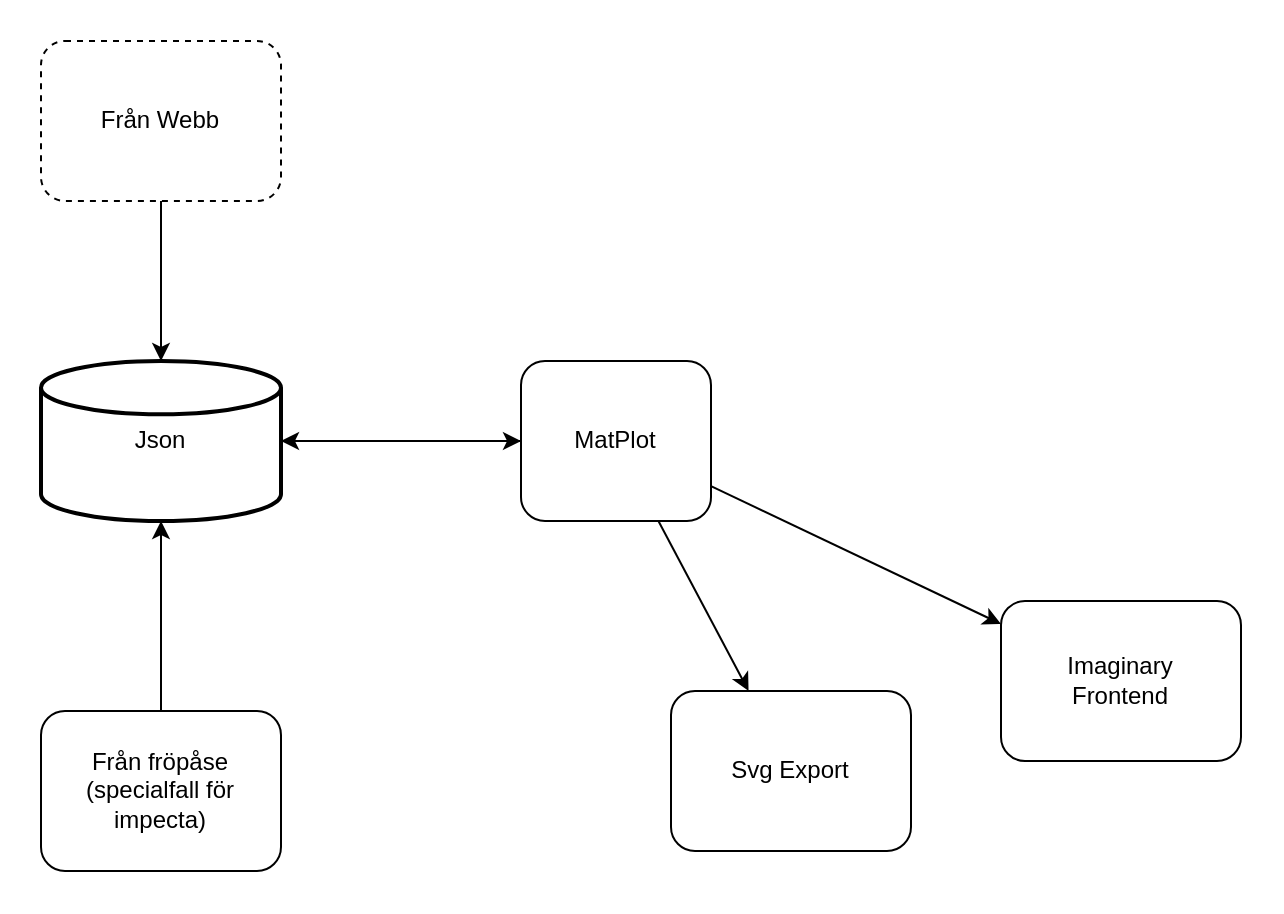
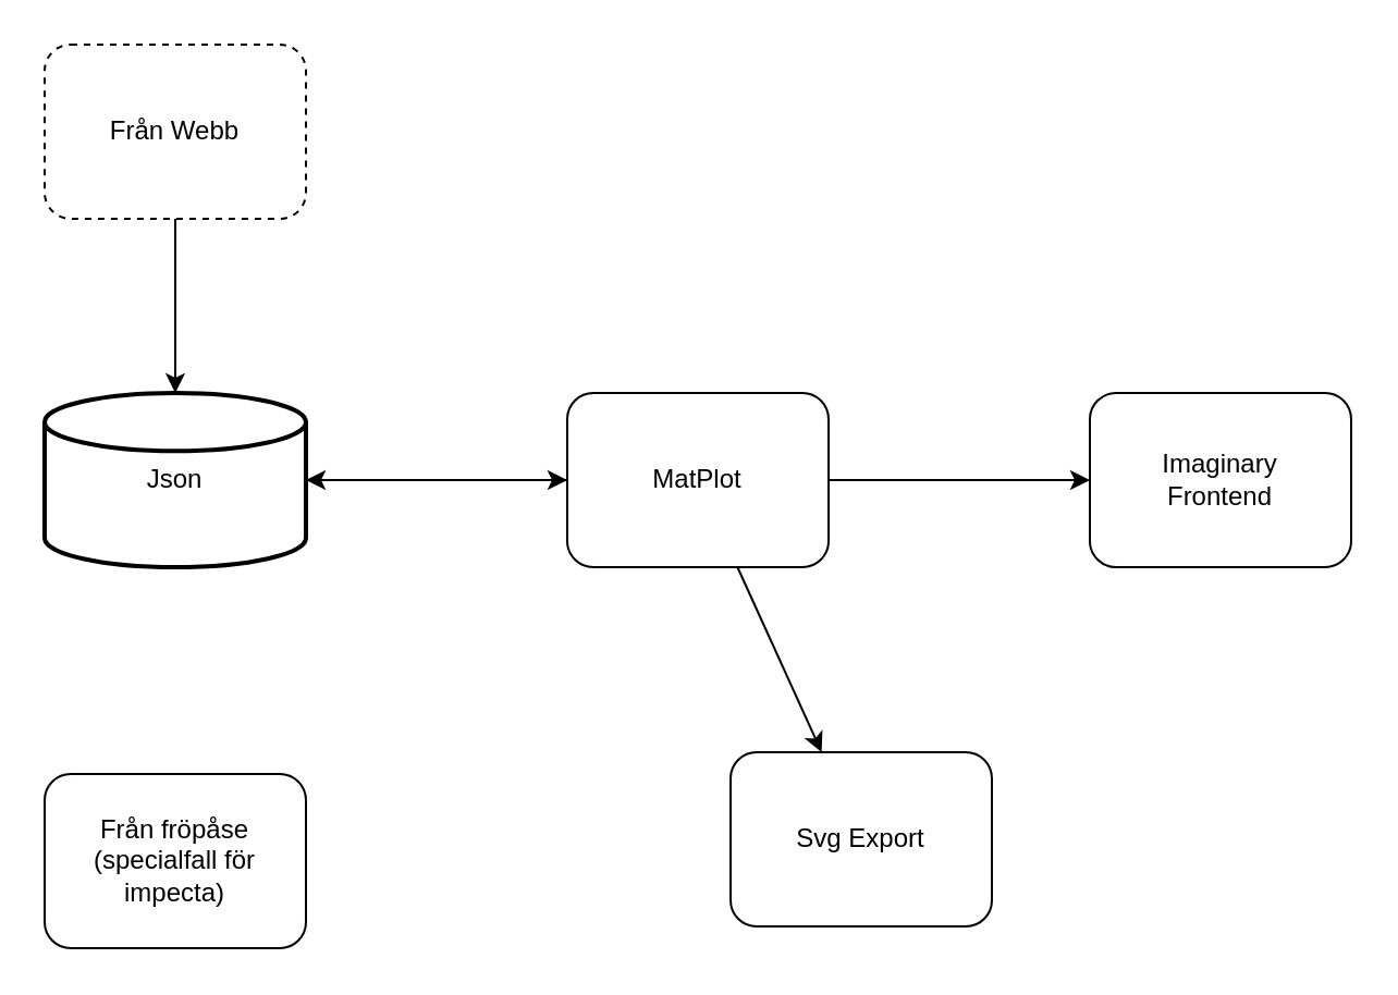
- <mxCell id="11" value="MatPlot" style="rounded=1;whiteSpace=wrap;html=1;" vertex="1" parent="1"><mxGeometry x="260" y="180" width="95" height="80" as="geometry" /></mxCell>
+ <mxCell id="11" value="MatPlot" style="rounded=1;whiteSpace=wrap;html=1;" vertex="1" parent="1"><mxGeometry x="260" y="180" width="120" height="80" as="geometry" /></mxCell>
- <mxCell id="6" value="" style="edgeStyle=none;html=1;" edge="1" parent="1" source="7" target="5"><mxGeometry relative="1" as="geometry" /></mxCell>
- <mxCell id="13" value="Imaginary&lt;br&gt;Frontend" style="rounded=1;whiteSpace=wrap;html=1;" vertex="1" parent="1"><mxGeometry x="500" y="300" width="120" height="80" as="geometry" /></mxCell>
+ <mxCell id="13" value="Imaginary&lt;br&gt;Frontend" style="rounded=1;whiteSpace=wrap;html=1;" vertex="1" parent="1"><mxGeometry x="500" y="180" width="120" height="80" as="geometry" /></mxCell>
